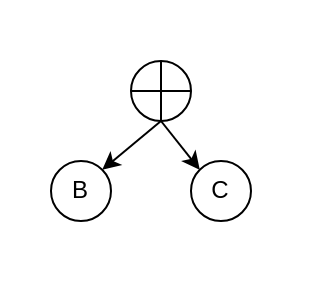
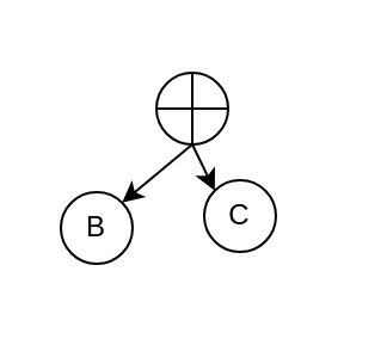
- <mxCell id="4" value="C" style="ellipse;whiteSpace=wrap;html=1;aspect=fixed;" parent="1" vertex="1"><mxGeometry x="95" y="80" width="30" height="30" as="geometry" /></mxCell>
+ <mxCell id="4" value="C" style="ellipse;whiteSpace=wrap;html=1;aspect=fixed;" parent="1" vertex="1"><mxGeometry x="85" y="75" width="30" height="30" as="geometry" /></mxCell>
